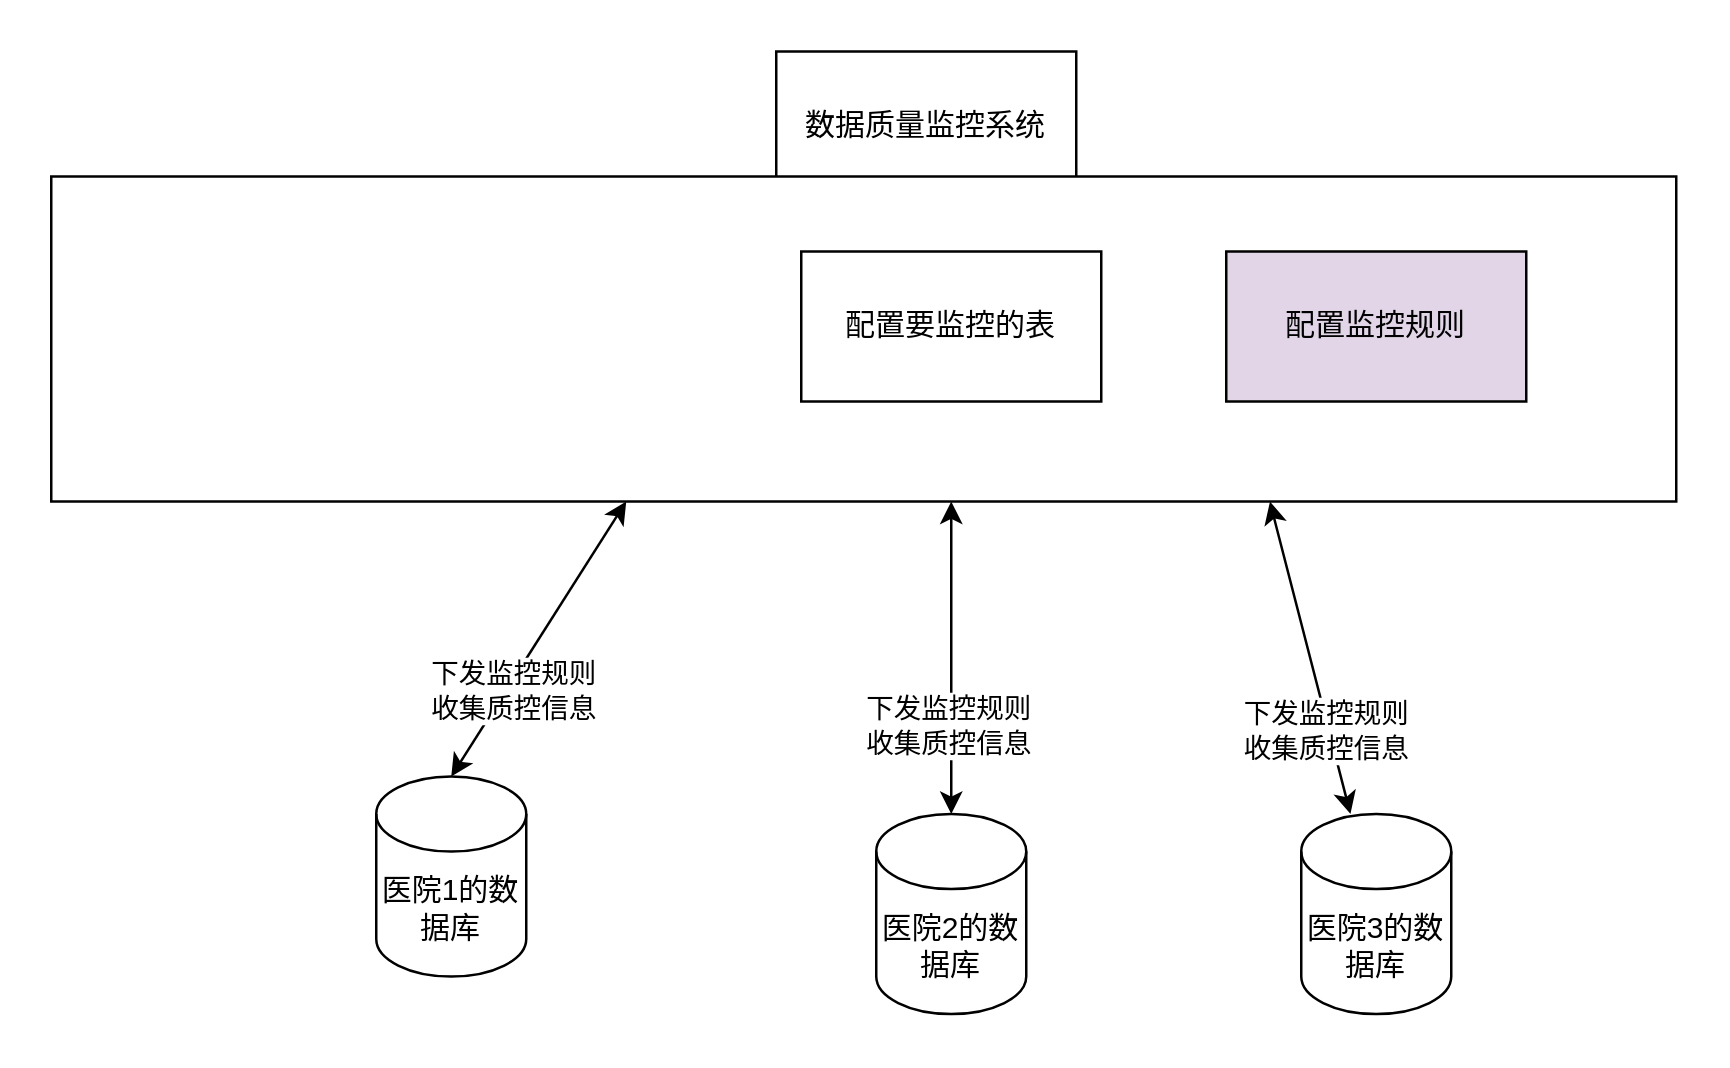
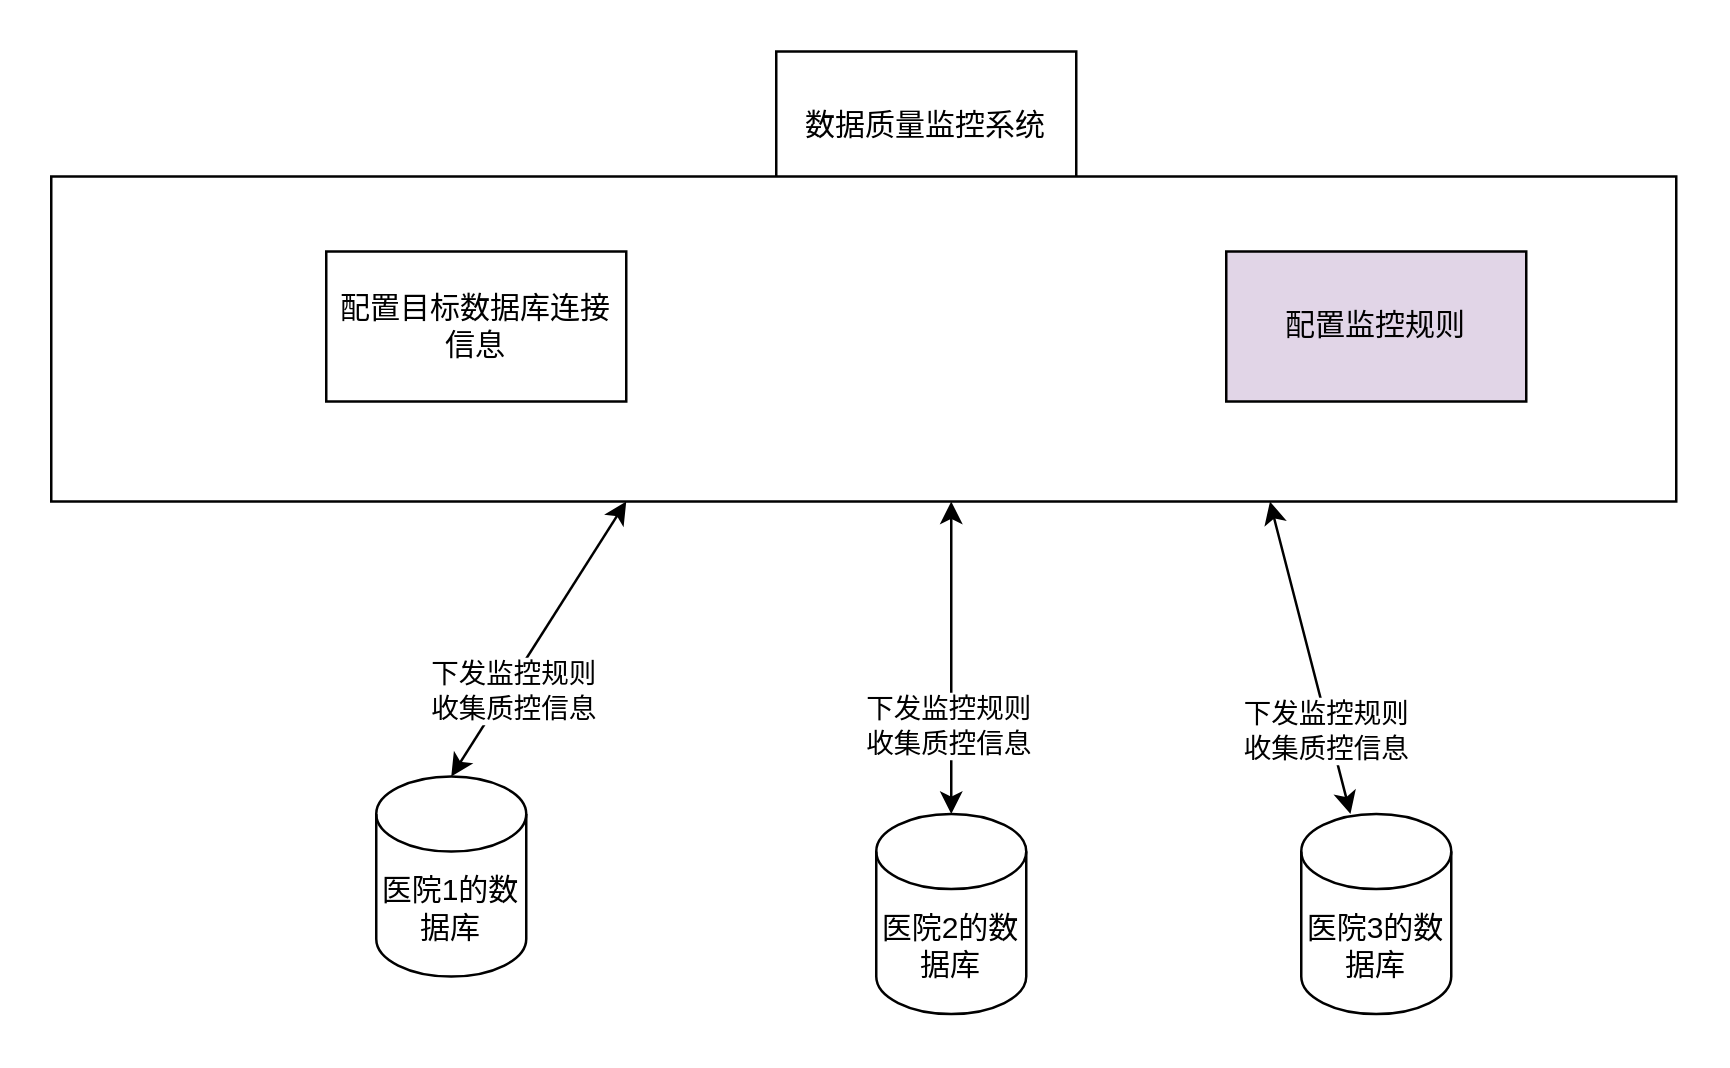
+ <mxCell id="7" value="配置目标数据库连接信息" style="rounded=0;whiteSpace=wrap;html=1;" vertex="1" parent="1"><mxGeometry x="130" y="100" width="120" height="60" as="geometry" /></mxCell>
- <mxCell id="8" value="配置要监控的表" style="rounded=0;whiteSpace=wrap;html=1;" vertex="1" parent="1"><mxGeometry x="320" y="100" width="120" height="60" as="geometry" /></mxCell>
